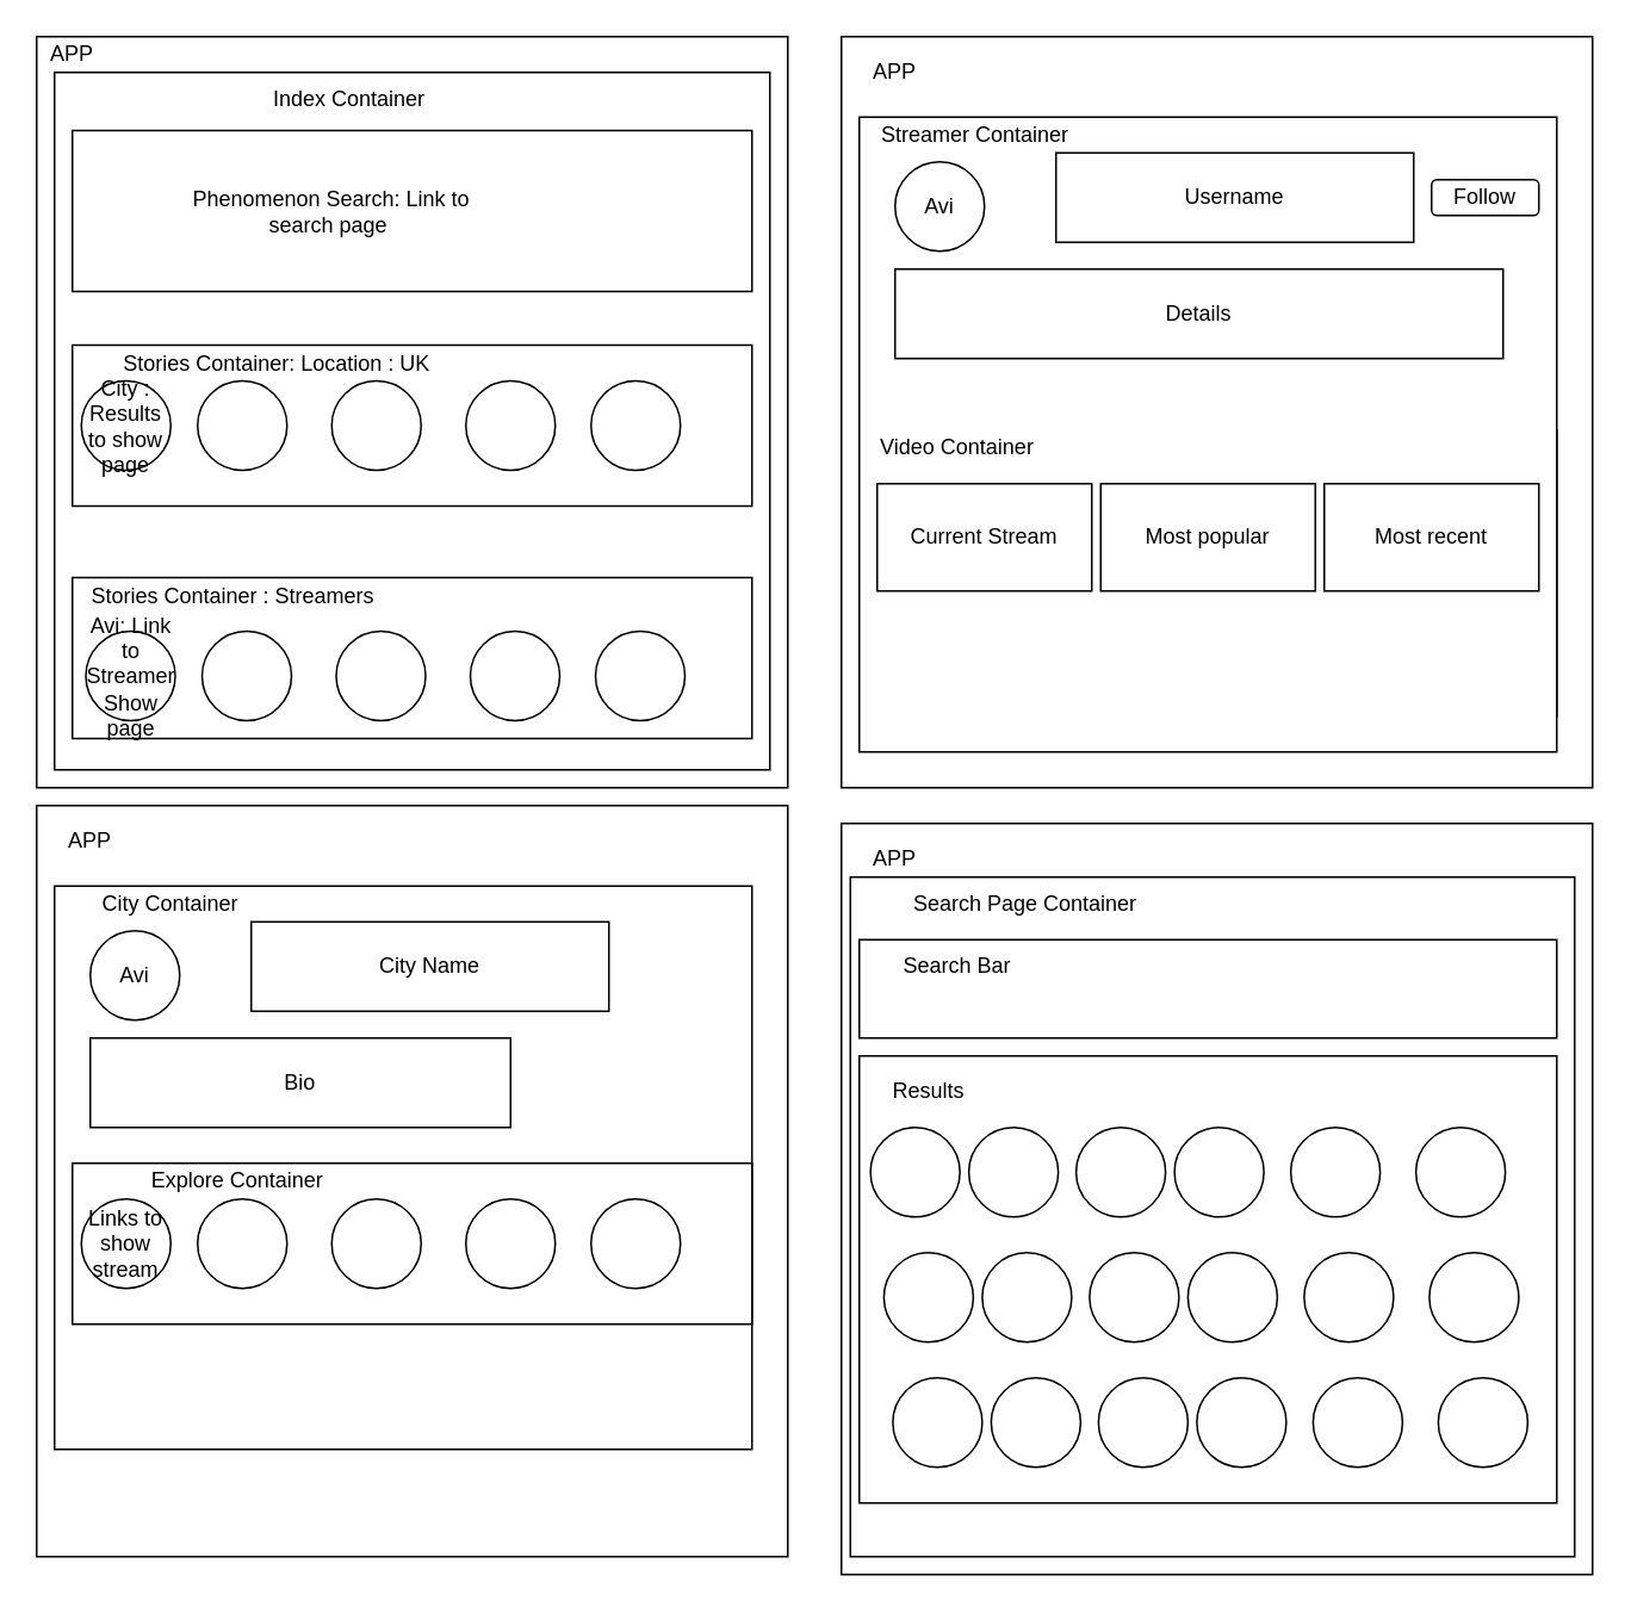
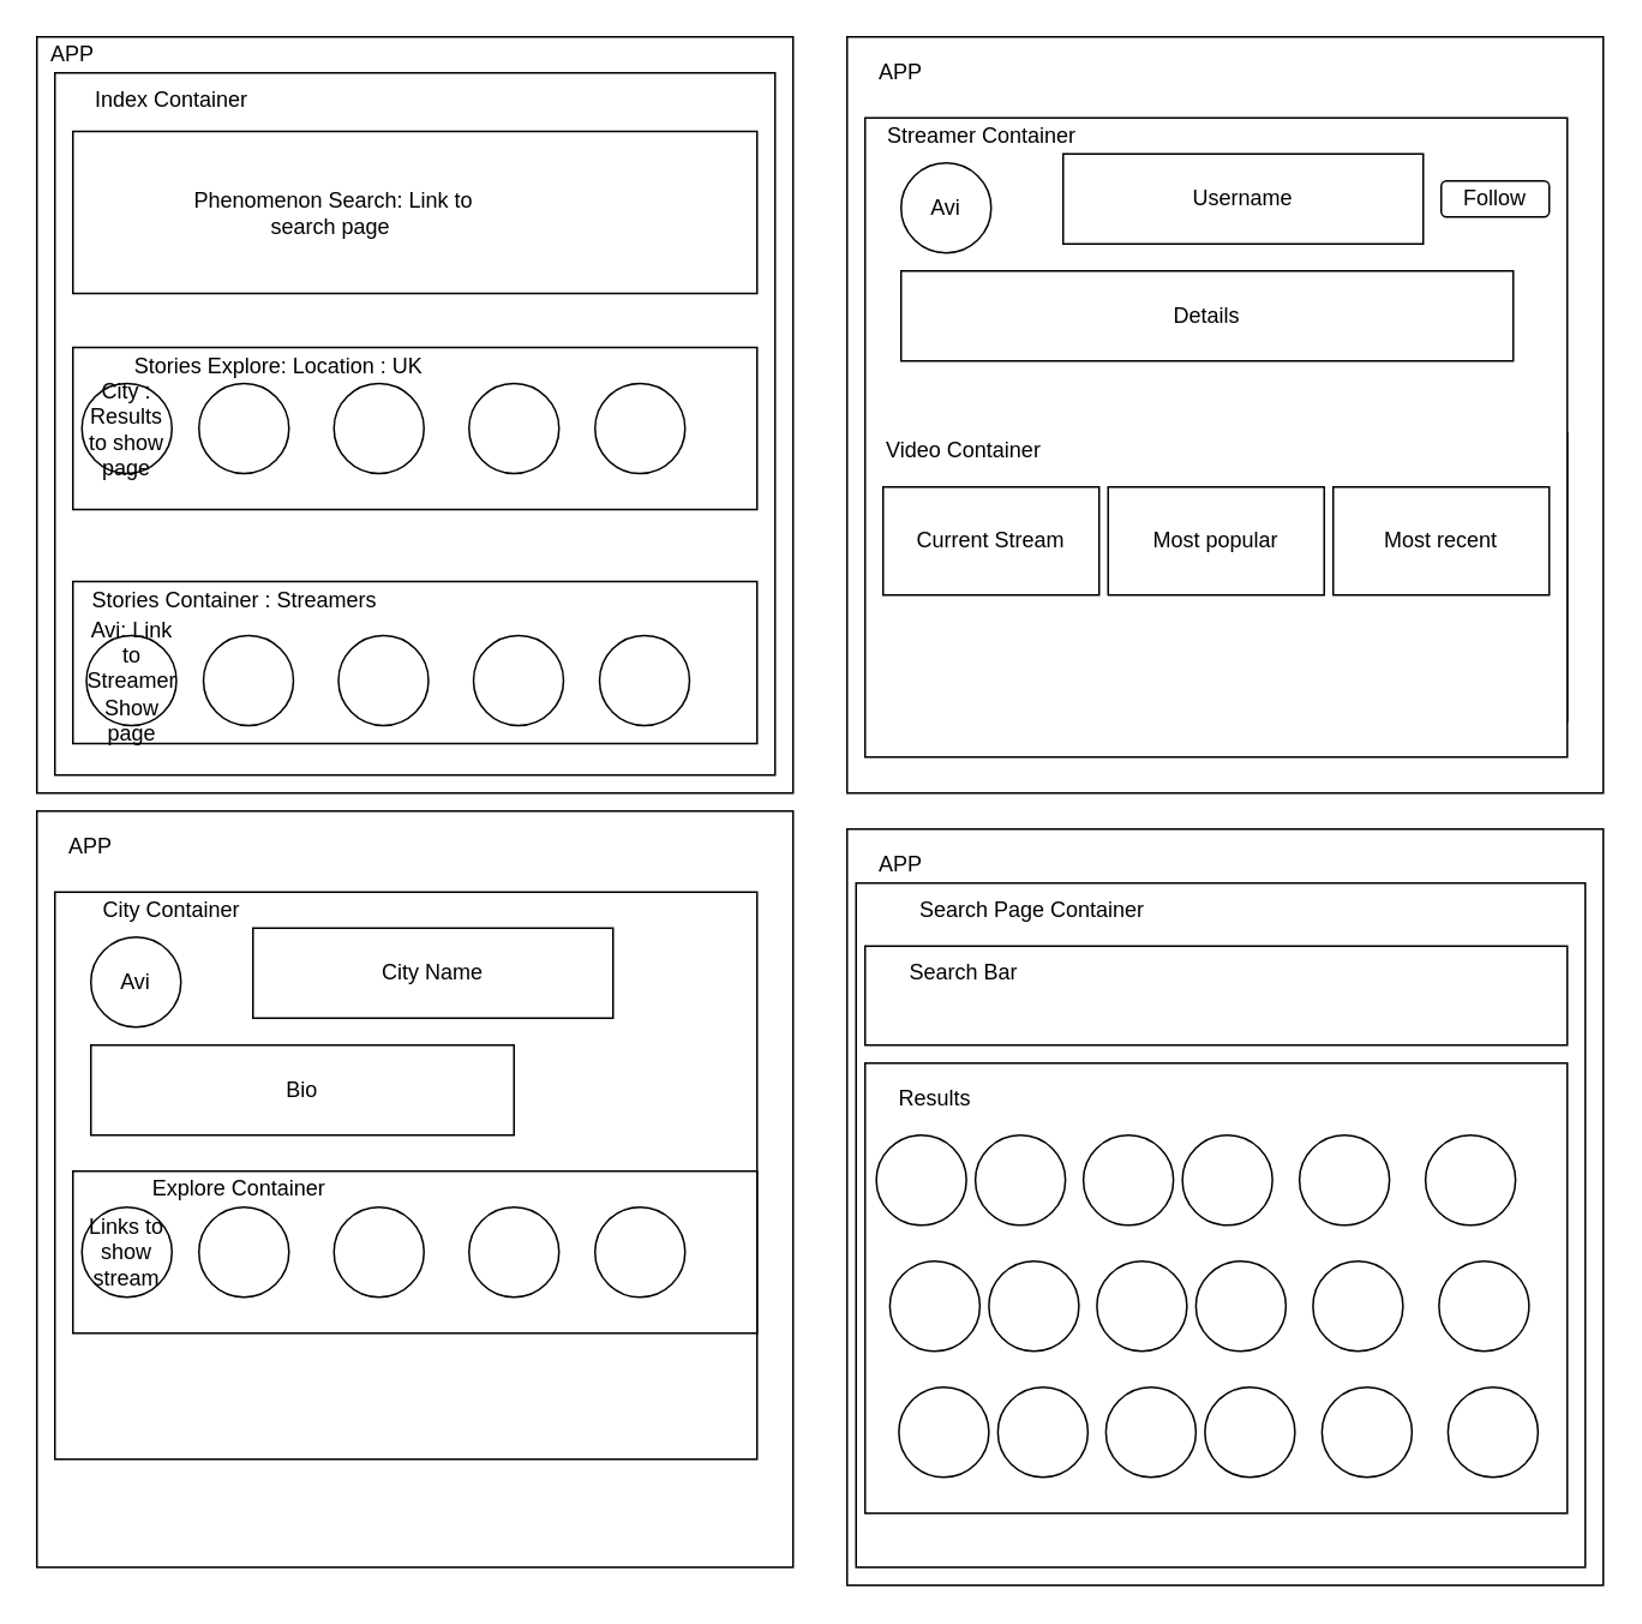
- <mxCell id="74" value="Index Container" style="text;html=1;strokeColor=none;fillColor=none;align=center;verticalAlign=middle;whiteSpace=wrap;rounded=0;" parent="1" vertex="1"><mxGeometry x="140" y="45" width="110" height="20" as="geometry" /></mxCell>
+ <mxCell id="74" value="Index Container" style="text;html=1;strokeColor=none;fillColor=none;align=center;verticalAlign=middle;whiteSpace=wrap;rounded=0;" parent="1" vertex="1"><mxGeometry x="40" y="45" width="110" height="20" as="geometry" /></mxCell>
- <mxCell id="24" value="Stories Container: Location : UK" style="text;html=1;strokeColor=none;fillColor=none;align=center;verticalAlign=middle;whiteSpace=wrap;rounded=0;" parent="1" vertex="1"><mxGeometry x="47.5" y="192.5" width="212.5" height="20" as="geometry" /></mxCell>
+ <mxCell id="24" value="Stories Explore: Location : UK" style="text;html=1;strokeColor=none;fillColor=none;align=center;verticalAlign=middle;whiteSpace=wrap;rounded=0;" parent="1" vertex="1"><mxGeometry x="47.5" y="192.5" width="212.5" height="20" as="geometry" /></mxCell>
